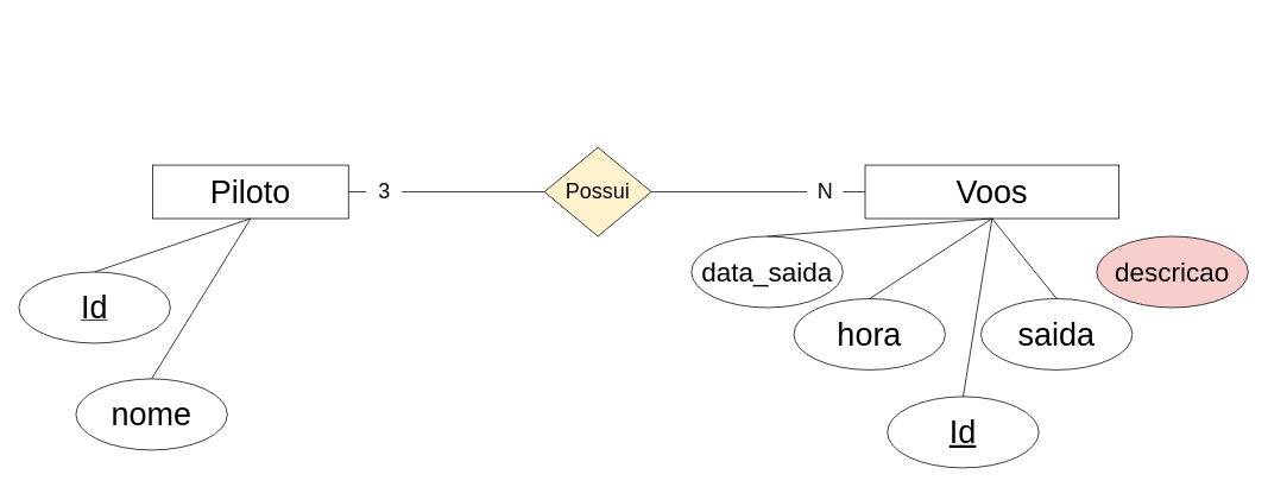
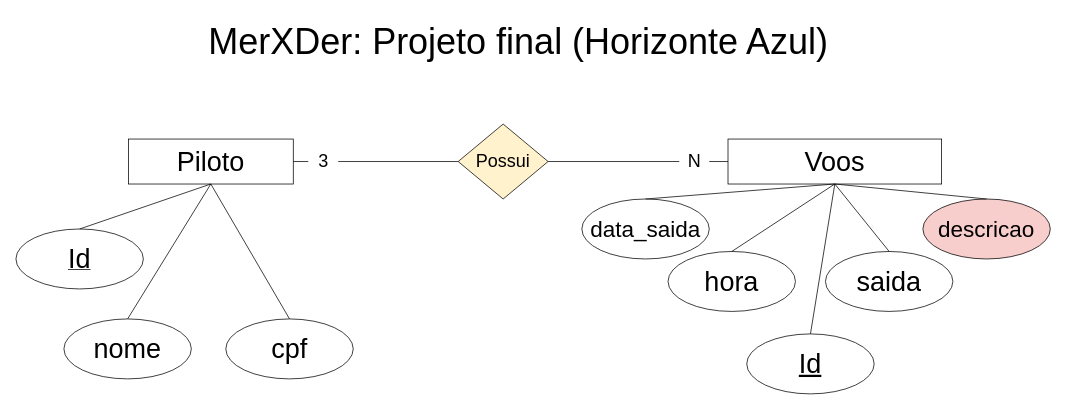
+ <mxCell id="2" value="&lt;font style=&quot;font-size: 48px;&quot;&gt;MerXDer: Projeto final (Horizonte Azul)&lt;/font&gt;" style="text;html=1;align=center;verticalAlign=middle;resizable=0;points=[];autosize=1;strokeColor=none;fillColor=none;" vertex="1" parent="1"><mxGeometry x="265" y="20" width="850" height="70" as="geometry" /></mxCell>
+ <mxCell id="26" value="" style="endArrow=none;html=1;rounded=0;exitX=0.5;exitY=1;exitDx=0;exitDy=0;entryX=0.5;entryY=0;entryDx=0;entryDy=0;" edge="1" parent="1" source="6" target="21"><mxGeometry width="50" height="50" relative="1" as="geometry"><mxPoint x="1220" y="325" as="sourcePoint" /><mxPoint x="1170" y="375" as="targetPoint" /></mxGeometry></mxCell>
+ <mxCell id="15" value="" style="endArrow=none;html=1;rounded=0;exitX=0.5;exitY=1;exitDx=0;exitDy=0;entryX=0.5;entryY=0;entryDx=0;entryDy=0;" edge="1" parent="1" source="3" target="14"><mxGeometry width="50" height="50" relative="1" as="geometry"><mxPoint x="290" y="255" as="sourcePoint" /><mxPoint x="650" y="515" as="targetPoint" /></mxGeometry></mxCell>
+ <mxCell id="14" value="&lt;font style=&quot;font-size: 36px;&quot;&gt;cpf&lt;/font&gt;" style="ellipse;whiteSpace=wrap;html=1;" vertex="1" parent="1"><mxGeometry x="300" y="425" width="170" height="80" as="geometry" /></mxCell>
